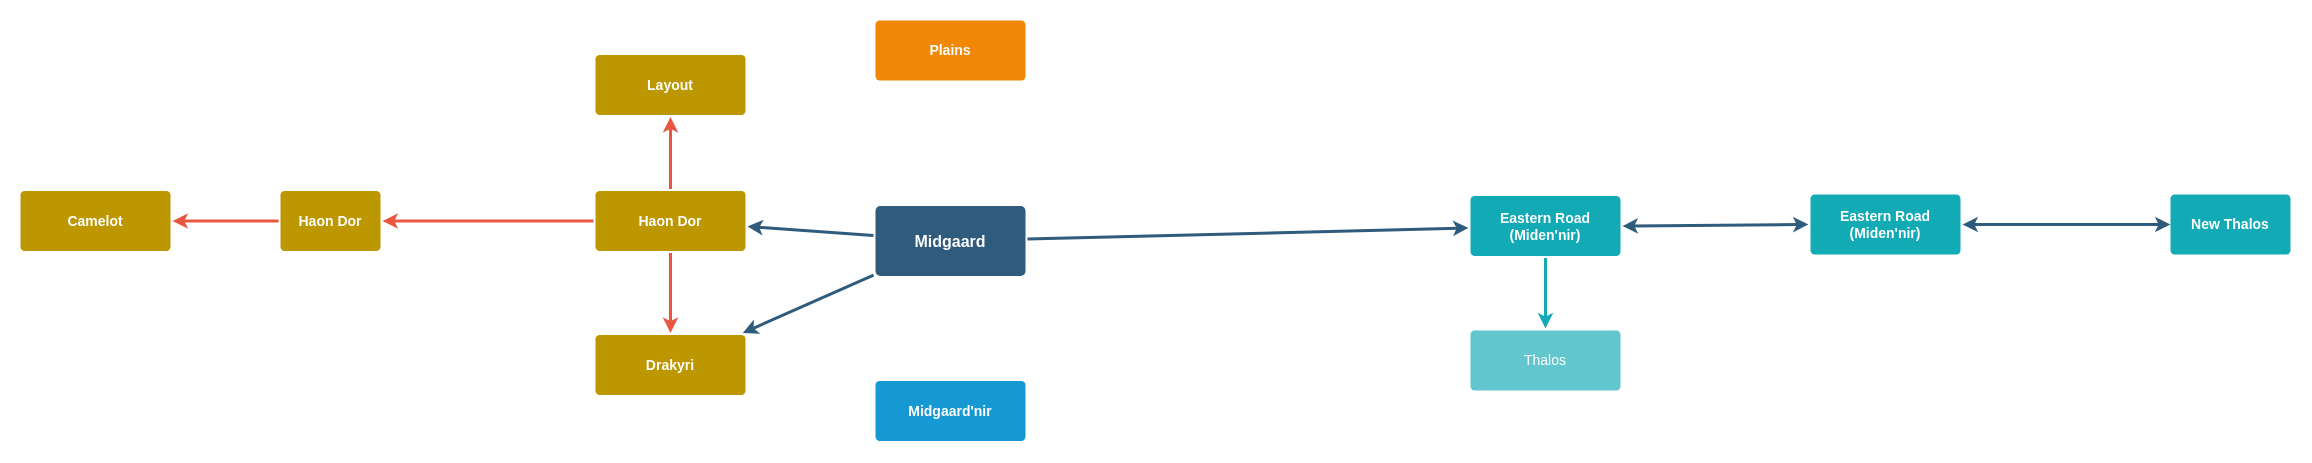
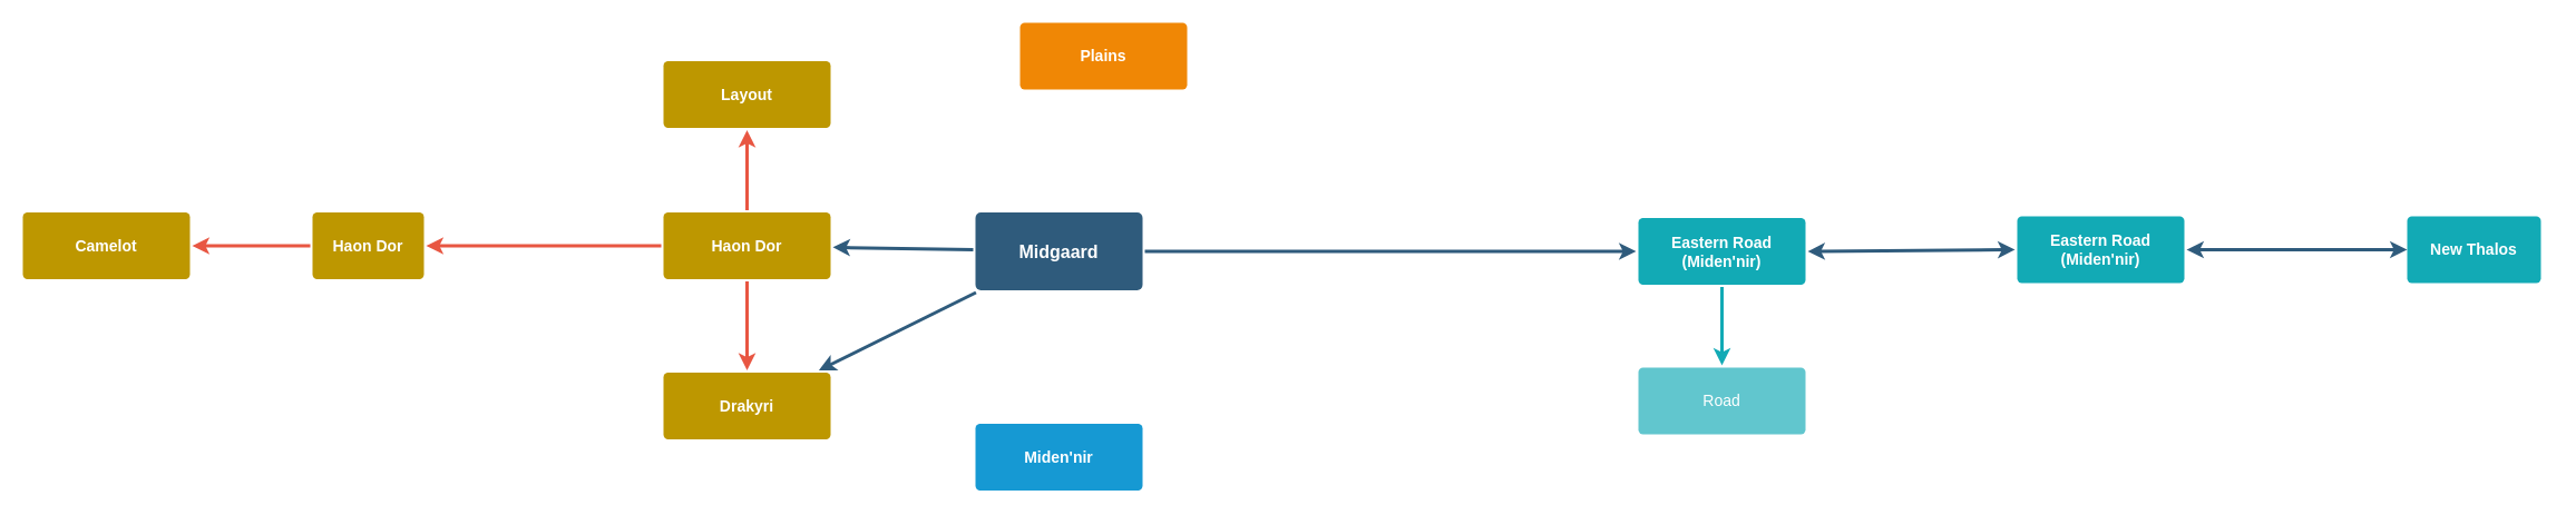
- <mxCell id="14" value="Plains" style="rounded=1;whiteSpace=wrap;html=1;shadow=0;labelBackgroundColor=none;strokeColor=none;strokeWidth=3;fillColor=#F08705;fontFamily=Helvetica;fontSize=14;fontColor=#FFFFFF;align=center;spacing=5;fontStyle=1;arcSize=7;perimeterSpacing=2;" parent="1" vertex="1"><mxGeometry x="875" y="20" width="150" height="60" as="geometry" /></mxCell>
+ <mxCell id="14" value="Plains" style="rounded=1;whiteSpace=wrap;html=1;shadow=0;labelBackgroundColor=none;strokeColor=none;strokeWidth=3;fillColor=#F08705;fontFamily=Helvetica;fontSize=14;fontColor=#FFFFFF;align=center;spacing=5;fontStyle=1;arcSize=7;perimeterSpacing=2;" parent="1" vertex="1"><mxGeometry x="915" y="20" width="150" height="60" as="geometry" /></mxCell>
- <mxCell id="21" value="New Thalos" style="rounded=1;whiteSpace=wrap;html=1;fontFamily=Helvetica;fontSize=14;fontColor=#FFFFFF;fillColor=#12aab5;strokeColor=none;shadow=0;labelBackgroundColor=none;strokeWidth=3;spacing=5;fontStyle=1;arcSize=7;" vertex="1" parent="1"><mxGeometry x="2170" y="194" width="120" height="60" as="geometry" /></mxCell>
+ <mxCell id="21" value="New Thalos" style="rounded=1;whiteSpace=wrap;html=1;fontFamily=Helvetica;fontSize=14;fontColor=#FFFFFF;fillColor=#12aab5;strokeColor=none;shadow=0;labelBackgroundColor=none;strokeWidth=3;spacing=5;fontStyle=1;arcSize=7;" vertex="1" parent="1"><mxGeometry x="2160" y="194" width="120" height="60" as="geometry" /></mxCell>
- <mxCell id="5" value="Midgaard" style="rounded=1;whiteSpace=wrap;html=1;shadow=0;labelBackgroundColor=none;strokeColor=none;strokeWidth=3;fillColor=#2F5B7C;fontFamily=Helvetica;fontSize=16;fontColor=#FFFFFF;align=center;fontStyle=1;spacing=5;arcSize=7;perimeterSpacing=2;" parent="1" vertex="1"><mxGeometry x="875" y="205.5" width="150" height="70" as="geometry" /></mxCell>
+ <mxCell id="5" value="Midgaard" style="rounded=1;whiteSpace=wrap;html=1;shadow=0;labelBackgroundColor=none;strokeColor=none;strokeWidth=3;fillColor=#2F5B7C;fontFamily=Helvetica;fontSize=16;fontColor=#FFFFFF;align=center;fontStyle=1;spacing=5;arcSize=7;perimeterSpacing=2;" parent="1" vertex="1"><mxGeometry x="875" y="190.5" width="150" height="70" as="geometry" /></mxCell>
- <mxCell id="16" value="Thalos" style="rounded=1;whiteSpace=wrap;html=1;shadow=0;labelBackgroundColor=none;strokeColor=none;strokeWidth=3;fillColor=#61c6ce;fontFamily=Helvetica;fontSize=14;fontColor=#FFFFFF;align=center;spacing=5;fontStyle=0;arcSize=7;perimeterSpacing=2;" parent="1" vertex="1"><mxGeometry x="1470" y="330" width="150" height="60" as="geometry" /></mxCell>
+ <mxCell id="16" value="Road" style="rounded=1;whiteSpace=wrap;html=1;shadow=0;labelBackgroundColor=none;strokeColor=none;strokeWidth=3;fillColor=#61c6ce;fontFamily=Helvetica;fontSize=14;fontColor=#FFFFFF;align=center;spacing=5;fontStyle=0;arcSize=7;perimeterSpacing=2;" parent="1" vertex="1"><mxGeometry x="1470" y="330" width="150" height="60" as="geometry" /></mxCell>
- <mxCell id="13" value="Midgaard'nir" style="rounded=1;whiteSpace=wrap;html=1;shadow=0;labelBackgroundColor=none;strokeColor=none;strokeWidth=3;fillColor=#1699d3;fontFamily=Helvetica;fontSize=14;fontColor=#FFFFFF;align=center;spacing=5;fontStyle=1;arcSize=7;perimeterSpacing=2;" parent="1" vertex="1"><mxGeometry x="875" y="380.5" width="150" height="60" as="geometry" /></mxCell>
+ <mxCell id="13" value="Miden'nir" style="rounded=1;whiteSpace=wrap;html=1;shadow=0;labelBackgroundColor=none;strokeColor=none;strokeWidth=3;fillColor=#1699d3;fontFamily=Helvetica;fontSize=14;fontColor=#FFFFFF;align=center;spacing=5;fontStyle=1;arcSize=7;perimeterSpacing=2;" parent="1" vertex="1"><mxGeometry x="875" y="380.5" width="150" height="60" as="geometry" /></mxCell>
